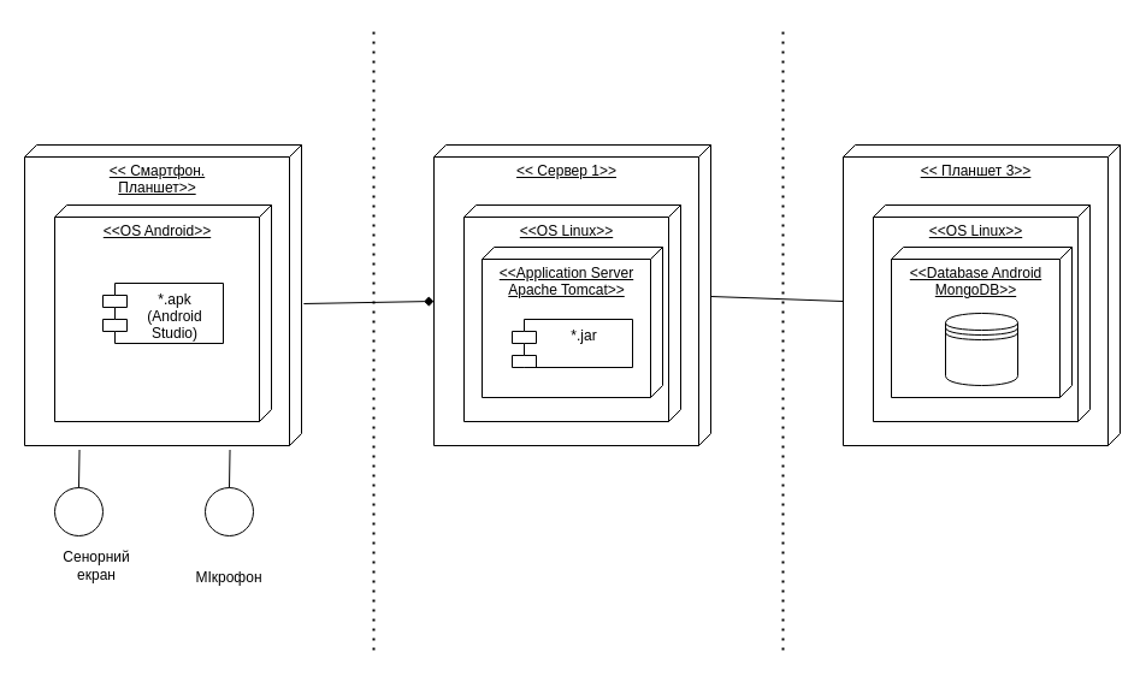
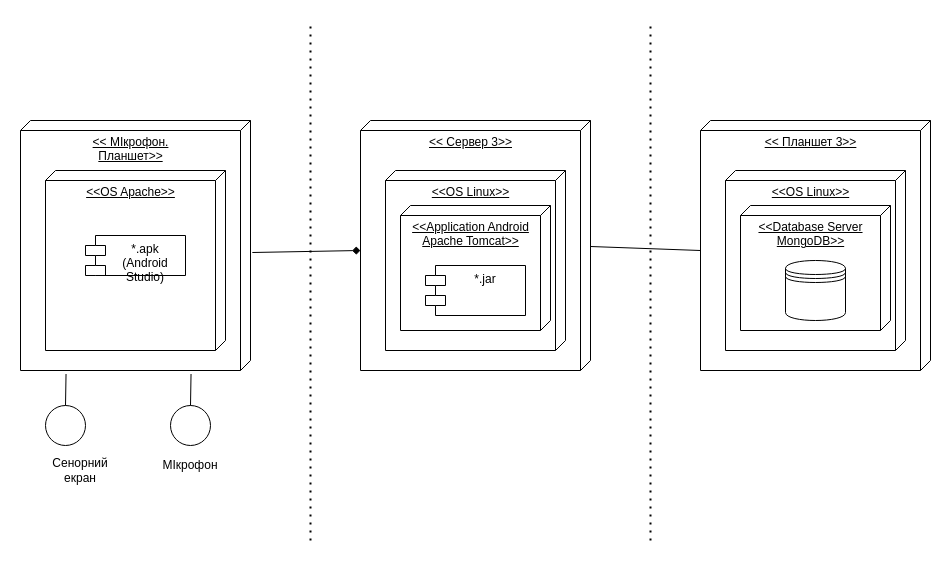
- <mxCell id="11" value="&amp;lt;&amp;lt; Сервер 1&amp;gt;&amp;gt;" style="verticalAlign=top;align=center;spacingTop=8;spacingLeft=2;spacingRight=12;shape=cube;size=10;direction=south;fontStyle=4;html=1;" vertex="1" parent="1"><mxGeometry x="360" y="120" width="230" height="250" as="geometry" /></mxCell>
+ <mxCell id="11" value="&amp;lt;&amp;lt; Сервер 3&amp;gt;&amp;gt;" style="verticalAlign=top;align=center;spacingTop=8;spacingLeft=2;spacingRight=12;shape=cube;size=10;direction=south;fontStyle=4;html=1;" vertex="1" parent="1"><mxGeometry x="360" y="120" width="230" height="250" as="geometry" /></mxCell>
- <mxCell id="2" value="&amp;lt;&amp;lt; Смартфон. &lt;br&gt;Планшет&amp;gt;&amp;gt;" style="verticalAlign=top;align=center;spacingTop=8;spacingLeft=2;spacingRight=12;shape=cube;size=10;direction=south;fontStyle=4;html=1;" vertex="1" parent="1"><mxGeometry x="20" y="120" width="230" height="250" as="geometry" /></mxCell>
+ <mxCell id="2" value="&amp;lt;&amp;lt; МІкрофон. &lt;br&gt;Планшет&amp;gt;&amp;gt;" style="verticalAlign=top;align=center;spacingTop=8;spacingLeft=2;spacingRight=12;shape=cube;size=10;direction=south;fontStyle=4;html=1;" vertex="1" parent="1"><mxGeometry x="20" y="120" width="230" height="250" as="geometry" /></mxCell>
- <mxCell id="3" value="&amp;lt;&amp;lt;ОS Android&amp;gt;&amp;gt;" style="verticalAlign=top;align=center;spacingTop=8;spacingLeft=2;spacingRight=12;shape=cube;size=10;direction=south;fontStyle=4;html=1;" vertex="1" parent="1"><mxGeometry x="45" y="170" width="180" height="180" as="geometry" /></mxCell>
+ <mxCell id="3" value="&amp;lt;&amp;lt;ОS Apache&amp;gt;&amp;gt;" style="verticalAlign=top;align=center;spacingTop=8;spacingLeft=2;spacingRight=12;shape=cube;size=10;direction=south;fontStyle=4;html=1;" vertex="1" parent="1"><mxGeometry x="45" y="170" width="180" height="180" as="geometry" /></mxCell>
- <mxCell id="13" value="&amp;lt;&amp;lt;Application Server &lt;br&gt;Apache Tomcat&amp;gt;&amp;gt;" style="verticalAlign=top;align=center;spacingTop=8;spacingLeft=2;spacingRight=12;shape=cube;size=10;direction=south;fontStyle=4;html=1;" vertex="1" parent="1"><mxGeometry x="400" y="205" width="150" height="125" as="geometry" /></mxCell>
+ <mxCell id="13" value="&amp;lt;&amp;lt;Application Android &lt;br&gt;Apache Tomcat&amp;gt;&amp;gt;" style="verticalAlign=top;align=center;spacingTop=8;spacingLeft=2;spacingRight=12;shape=cube;size=10;direction=south;fontStyle=4;html=1;" vertex="1" parent="1"><mxGeometry x="400" y="205" width="150" height="125" as="geometry" /></mxCell>
- <mxCell id="17" value="&amp;lt;&amp;lt;Database Android&lt;br&gt;MongoDB&amp;gt;&amp;gt;" style="verticalAlign=top;align=center;spacingTop=8;spacingLeft=2;spacingRight=12;shape=cube;size=10;direction=south;fontStyle=4;html=1;" vertex="1" parent="1"><mxGeometry x="740" y="205" width="150" height="125" as="geometry" /></mxCell>
+ <mxCell id="17" value="&amp;lt;&amp;lt;Database Server&lt;br&gt;MongoDB&amp;gt;&amp;gt;" style="verticalAlign=top;align=center;spacingTop=8;spacingLeft=2;spacingRight=12;shape=cube;size=10;direction=south;fontStyle=4;html=1;" vertex="1" parent="1"><mxGeometry x="740" y="205" width="150" height="125" as="geometry" /></mxCell>
- <mxCell id="4" value="*.apk&#10;(Android &#10;Studio)" style="shape=module;align=left;spacingLeft=20;align=center;verticalAlign=top;" vertex="1" parent="1"><mxGeometry x="85" y="235" width="100" height="50" as="geometry" /></mxCell>
+ <mxCell id="4" value="*.apk&#10;(Android &#10;Studio)" style="shape=module;align=left;spacingLeft=20;align=center;verticalAlign=top;" vertex="1" parent="1"><mxGeometry x="85" y="235" width="100" height="40" as="geometry" /></mxCell>
- <mxCell id="14" value="*.jar" style="shape=module;align=left;spacingLeft=20;align=center;verticalAlign=top;" vertex="1" parent="1"><mxGeometry x="425" y="265" width="100" height="40" as="geometry" /></mxCell>
+ <mxCell id="14" value="*.jar" style="shape=module;align=left;spacingLeft=20;align=center;verticalAlign=top;" vertex="1" parent="1"><mxGeometry x="425" y="265" width="100" height="50" as="geometry" /></mxCell>
- <mxCell id="10" value="МІкрофон" style="text;html=1;strokeColor=none;fillColor=none;align=center;verticalAlign=middle;whiteSpace=wrap;rounded=0;" vertex="1" parent="1"><mxGeometry x="160" y="465" width="60" height="30" as="geometry" /></mxCell>
+ <mxCell id="10" value="МІкрофон" style="text;html=1;strokeColor=none;fillColor=none;align=center;verticalAlign=middle;whiteSpace=wrap;rounded=0;" vertex="1" parent="1"><mxGeometry x="160" y="450" width="60" height="30" as="geometry" /></mxCell>
